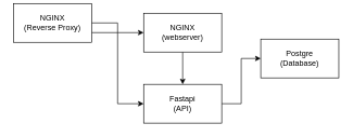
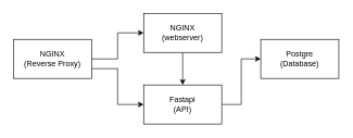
- <mxCell id="6" value="NGINX&lt;br&gt;(Reverse Proxy)" style="rounded=0;whiteSpace=wrap;html=1;" vertex="1" parent="1"><mxGeometry x="20" y="5" width="120" height="60" as="geometry" /></mxCell>
+ <mxCell id="6" value="NGINX&lt;br&gt;(Reverse Proxy)" style="rounded=0;whiteSpace=wrap;html=1;" vertex="1" parent="1"><mxGeometry x="20" y="60" width="120" height="60" as="geometry" /></mxCell>
